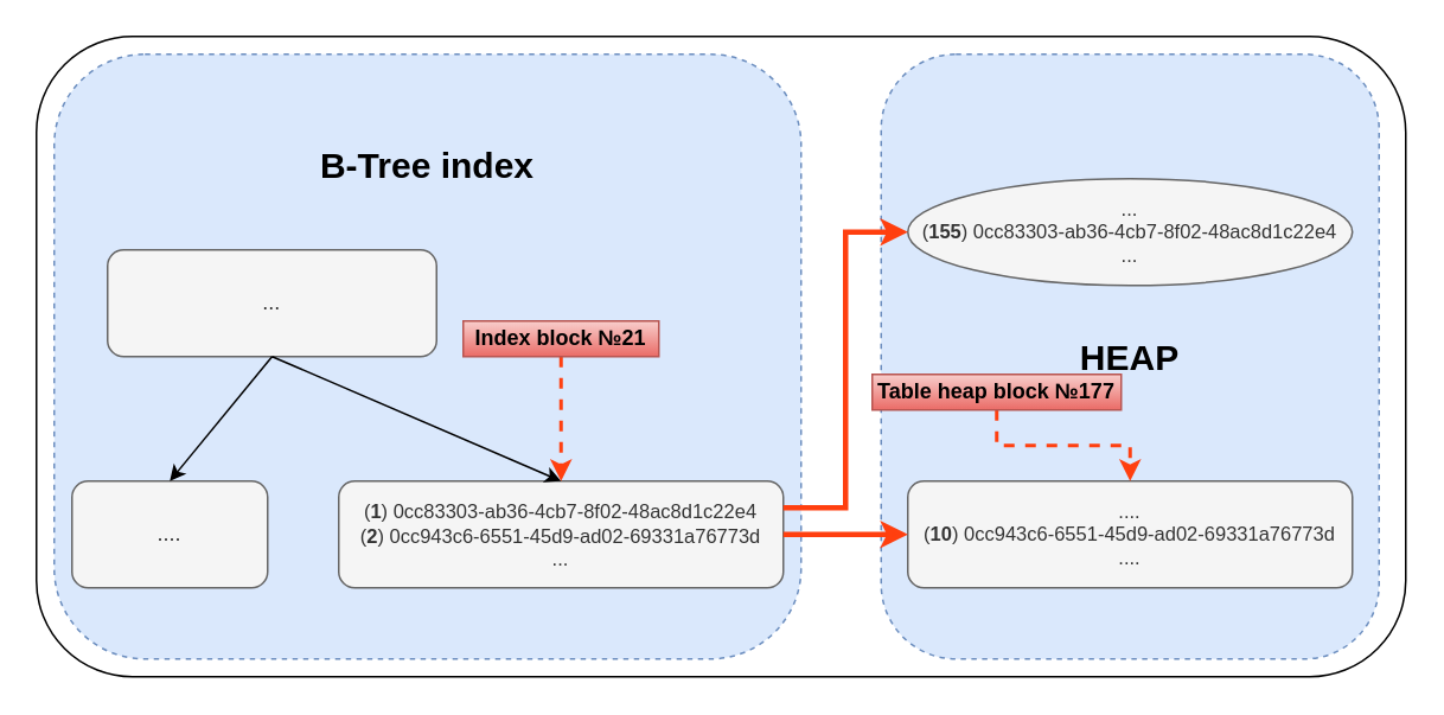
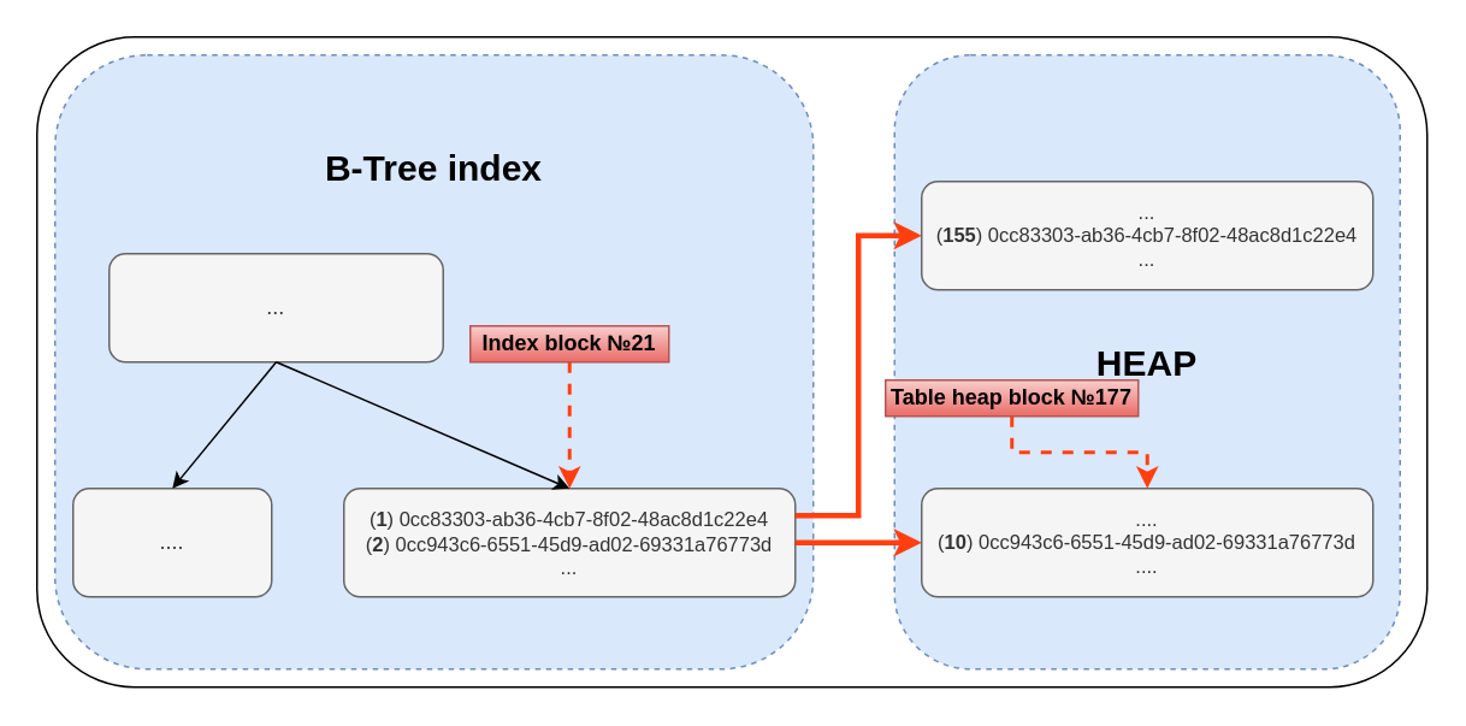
- <mxCell id="10" value="&lt;div style=&quot;font-size: 11px&quot;&gt;&lt;font style=&quot;font-size: 11px&quot;&gt;...&lt;br&gt;&lt;/font&gt;&lt;/div&gt;&lt;div style=&quot;font-size: 11px&quot;&gt;&lt;font style=&quot;font-size: 11px&quot;&gt;(&lt;b&gt;155&lt;/b&gt;) 0cc83303-ab36-4cb7-8f02-48ac8d1c22e4&lt;/font&gt;&lt;/div&gt;&lt;div style=&quot;font-size: 11px&quot;&gt;&lt;font style=&quot;font-size: 11px&quot;&gt;...&lt;br&gt;&lt;/font&gt;&lt;/div&gt;" style="ellipse;whiteSpace=wrap;html=1;fillColor=#f5f5f5;strokeColor=#666666;fontColor=#333333;" parent="1" vertex="1"><mxGeometry x="510" y="100" width="250" height="60" as="geometry" /></mxCell>
+ <mxCell id="10" value="&lt;div style=&quot;font-size: 11px&quot;&gt;&lt;font style=&quot;font-size: 11px&quot;&gt;...&lt;br&gt;&lt;/font&gt;&lt;/div&gt;&lt;div style=&quot;font-size: 11px&quot;&gt;&lt;font style=&quot;font-size: 11px&quot;&gt;(&lt;b&gt;155&lt;/b&gt;) 0cc83303-ab36-4cb7-8f02-48ac8d1c22e4&lt;/font&gt;&lt;/div&gt;&lt;div style=&quot;font-size: 11px&quot;&gt;&lt;font style=&quot;font-size: 11px&quot;&gt;...&lt;br&gt;&lt;/font&gt;&lt;/div&gt;" style="rounded=1;whiteSpace=wrap;html=1;fillColor=#f5f5f5;strokeColor=#666666;fontColor=#333333;" parent="1" vertex="1"><mxGeometry x="510" y="100" width="250" height="60" as="geometry" /></mxCell>
